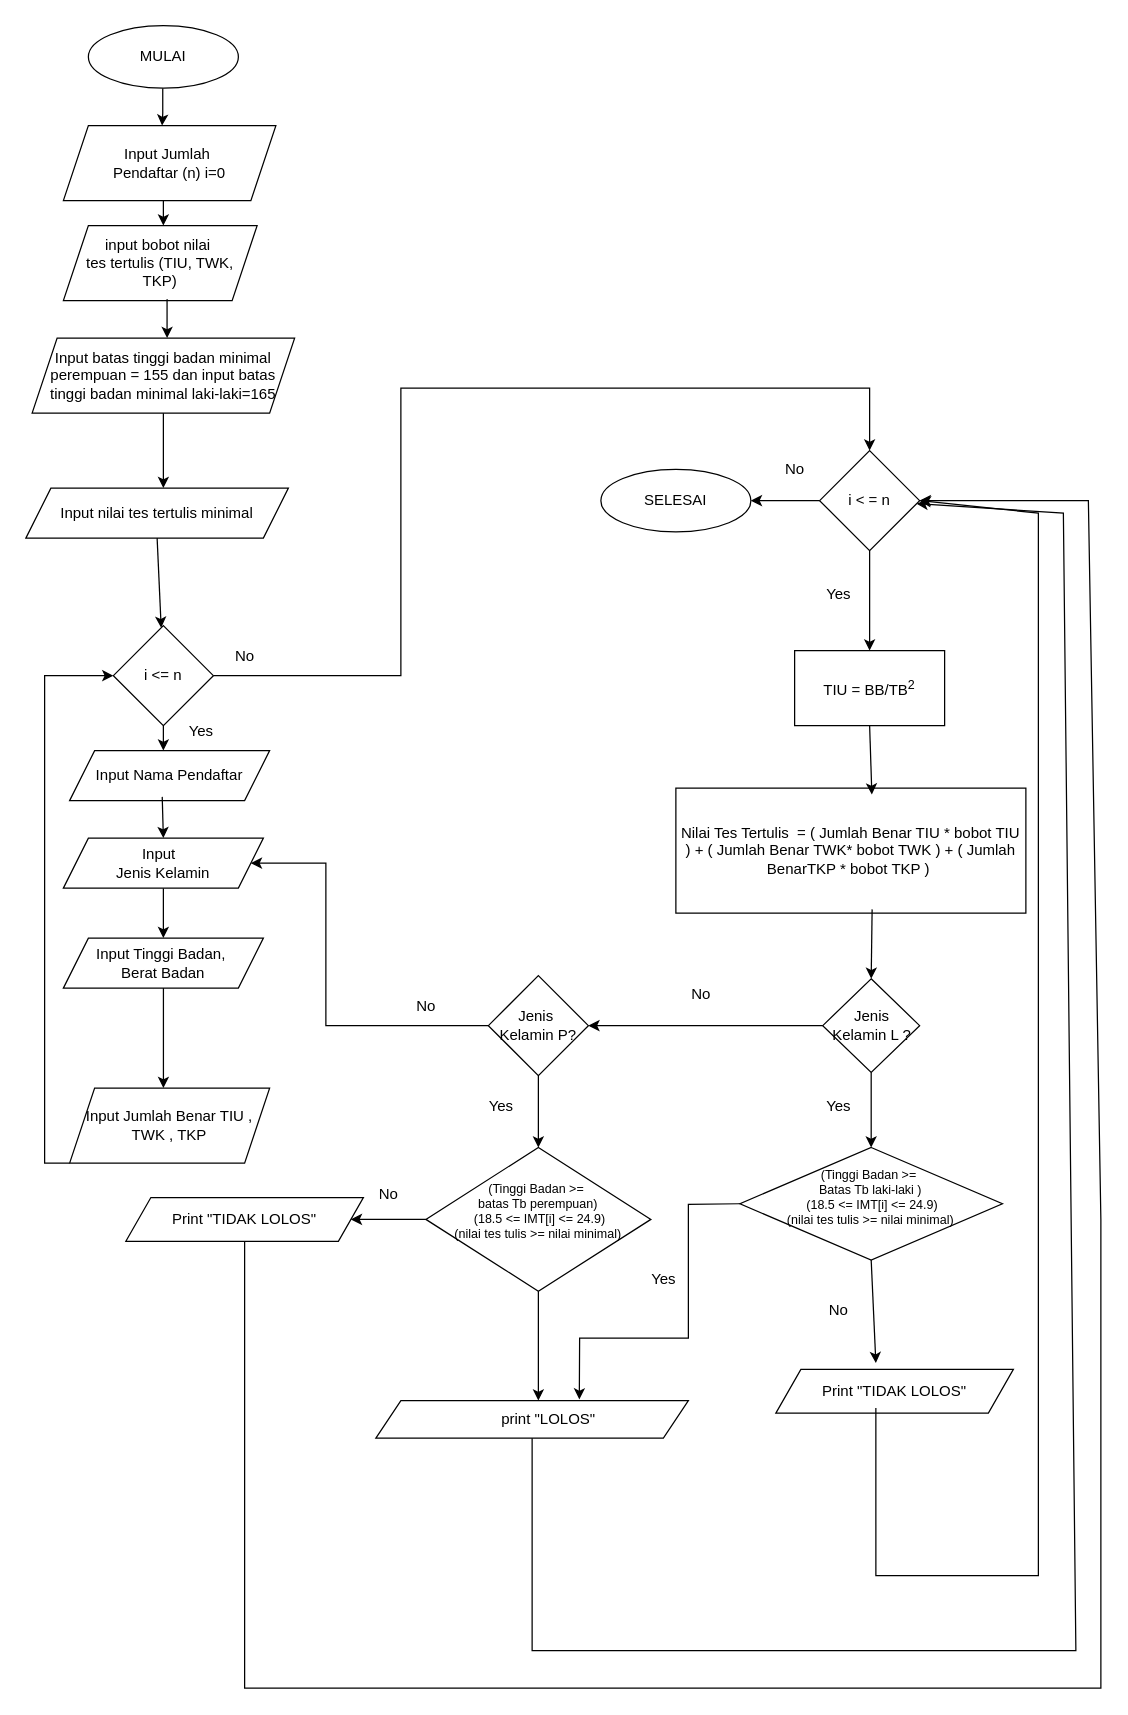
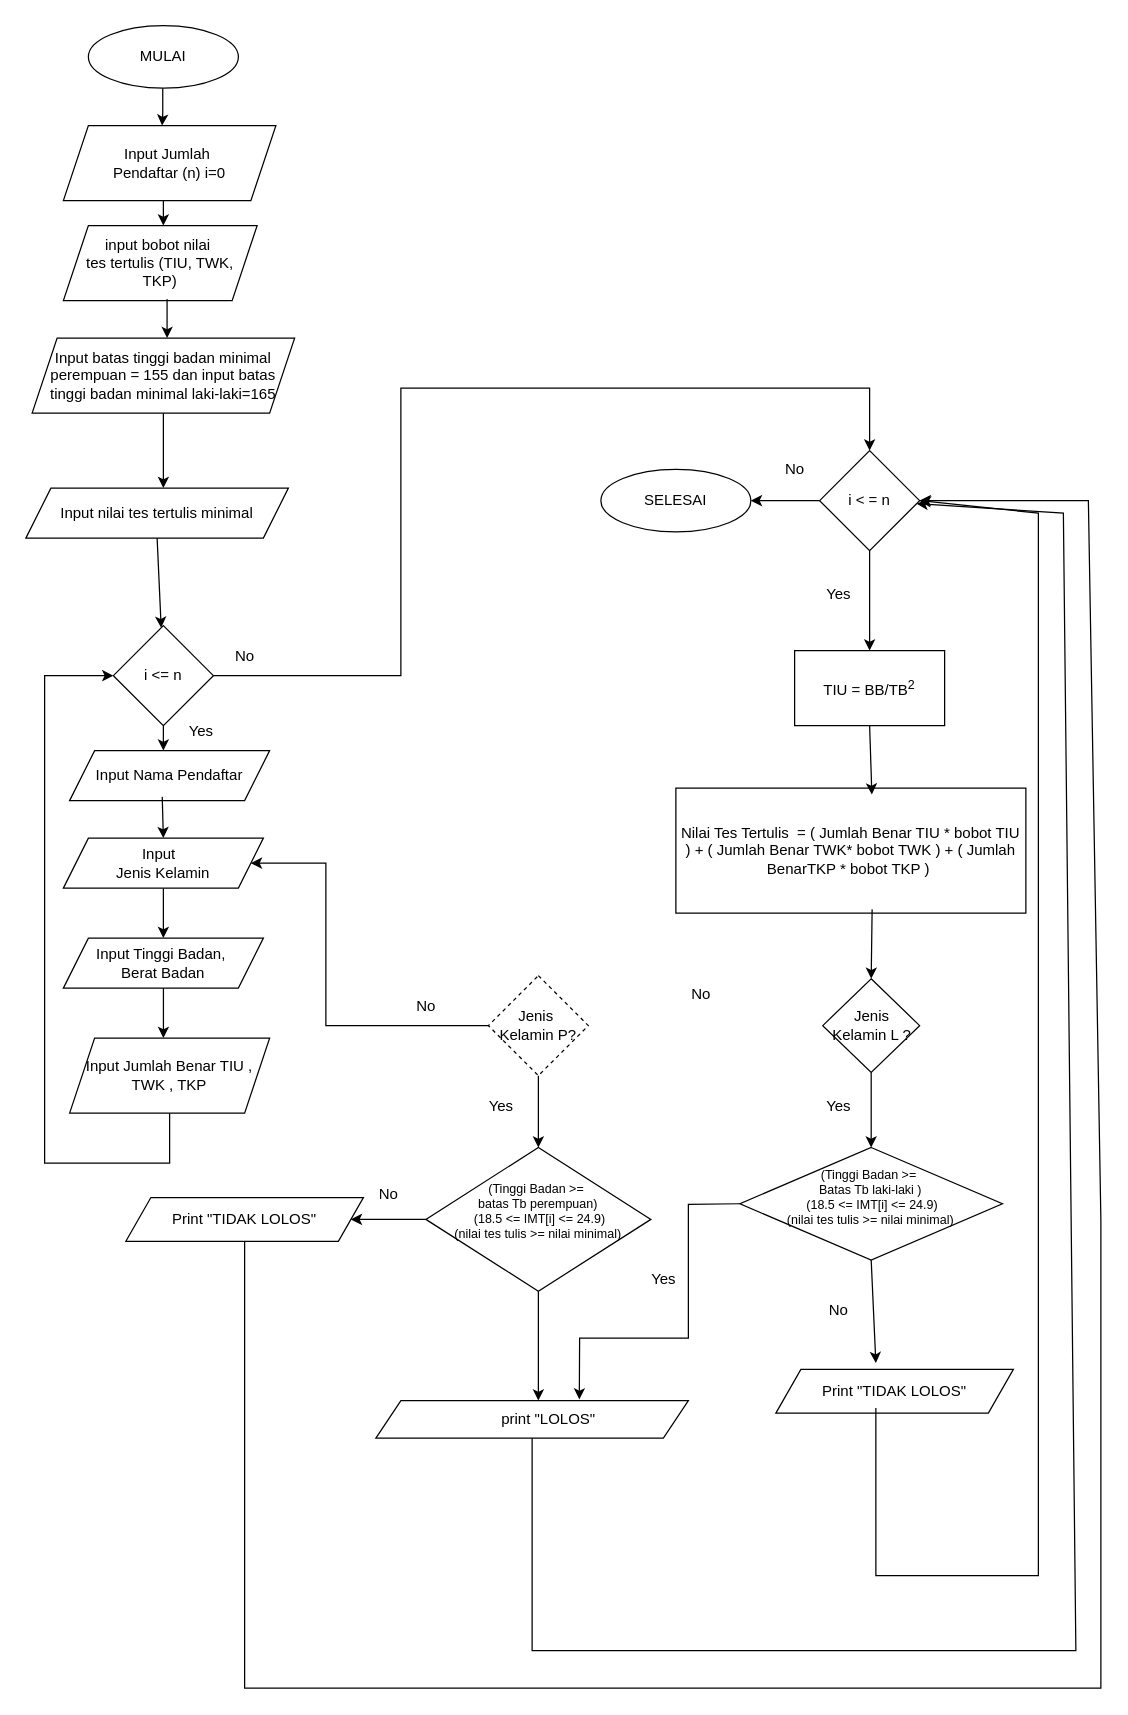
- <mxCell id="18" value="Jenis&amp;nbsp;&lt;div&gt;Kelamin P?&lt;/div&gt;" style="rhombus;whiteSpace=wrap;html=1;" vertex="1" parent="1"><mxGeometry x="390" y="780" width="80" height="80" as="geometry" /></mxCell>
+ <mxCell id="18" value="Jenis&amp;nbsp;&lt;div&gt;Kelamin P?&lt;/div&gt;" style="rhombus;whiteSpace=wrap;html=1;dashed=1;" vertex="1" parent="1"><mxGeometry x="390" y="780" width="80" height="80" as="geometry" /></mxCell>
- <mxCell id="30" value="" style="endArrow=classic;html=1;rounded=0;entryX=1;entryY=0.5;entryDx=0;entryDy=0;" edge="1" parent="1" source="17" target="18"><mxGeometry width="50" height="50" relative="1" as="geometry"><mxPoint x="650" y="810" as="sourcePoint" /><mxPoint x="560" y="710" as="targetPoint" /></mxGeometry></mxCell>
- <mxCell id="11" value="Input Jumlah Benar TIU , TWK , TKP" style="shape=parallelogram;perimeter=parallelogramPerimeter;whiteSpace=wrap;html=1;fixedSize=1;" vertex="1" parent="1"><mxGeometry x="55" y="870" width="160" height="60" as="geometry" /></mxCell>
+ <mxCell id="11" value="Input Jumlah Benar TIU , TWK , TKP" style="shape=parallelogram;perimeter=parallelogramPerimeter;whiteSpace=wrap;html=1;fixedSize=1;" vertex="1" parent="1"><mxGeometry x="55" y="830" width="160" height="60" as="geometry" /></mxCell>
